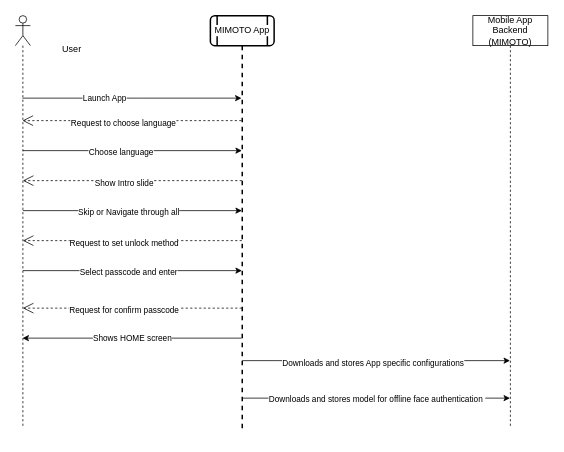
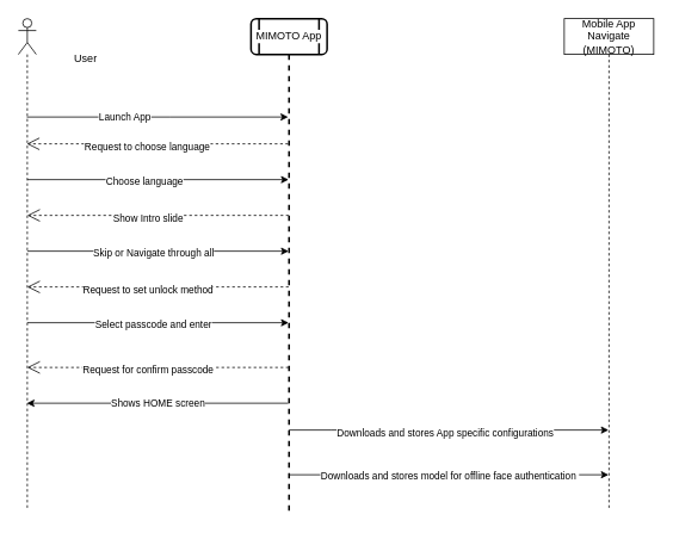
- <mxCell id="10" value="Mobile App Backend&lt;br&gt;(MIMOTO)" style="shape=umlLifeline;perimeter=lifelinePerimeter;whiteSpace=wrap;html=1;container=1;dropTarget=0;collapsible=0;recursiveResize=0;outlineConnect=0;portConstraint=eastwest;newEdgeStyle={&quot;edgeStyle&quot;:&quot;elbowEdgeStyle&quot;,&quot;elbow&quot;:&quot;vertical&quot;,&quot;curved&quot;:0,&quot;rounded&quot;:0};" parent="1" vertex="1"><mxGeometry x="630" y="20" width="100" height="550" as="geometry" /></mxCell>
+ <mxCell id="10" value="Mobile App Navigate&lt;br&gt;(MIMOTO)" style="shape=umlLifeline;perimeter=lifelinePerimeter;whiteSpace=wrap;html=1;container=1;dropTarget=0;collapsible=0;recursiveResize=0;outlineConnect=0;portConstraint=eastwest;newEdgeStyle={&quot;edgeStyle&quot;:&quot;elbowEdgeStyle&quot;,&quot;elbow&quot;:&quot;vertical&quot;,&quot;curved&quot;:0,&quot;rounded&quot;:0};" parent="1" vertex="1"><mxGeometry x="630" y="20" width="100" height="550" as="geometry" /></mxCell>
